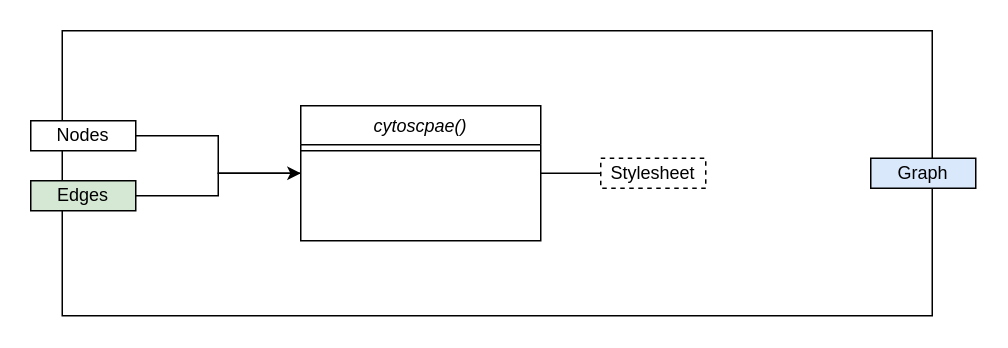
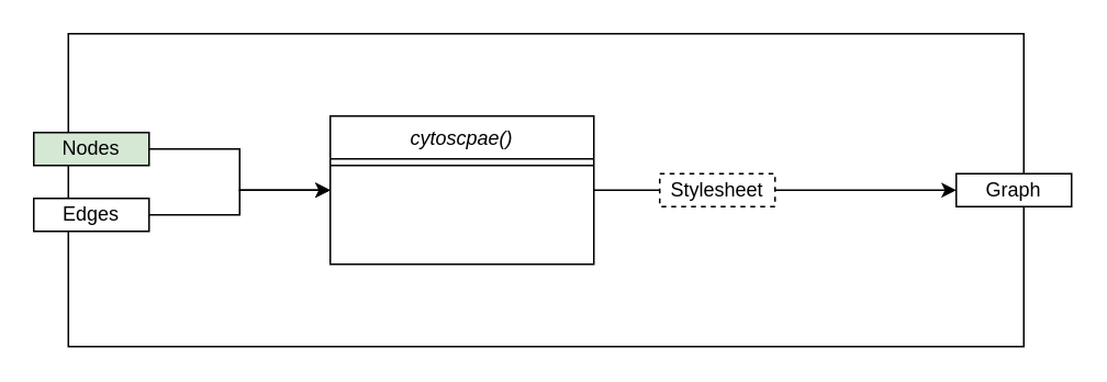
- <mxCell id="4" value="Nodes" style="rounded=0;whiteSpace=wrap;html=1;" vertex="1" parent="1"><mxGeometry x="20" y="80" width="70" height="20" as="geometry" /></mxCell>
+ <mxCell id="4" value="Nodes" style="rounded=0;whiteSpace=wrap;html=1;fillColor=#d5e8d4;" vertex="1" parent="1"><mxGeometry x="20" y="80" width="70" height="20" as="geometry" /></mxCell>
- <mxCell id="5" style="edgeStyle=orthogonalEdgeStyle;rounded=0;orthogonalLoop=1;jettySize=auto;html=1;entryX=0;entryY=0.5;entryDx=0;entryDy=0;endArrow=none;" edge="1" parent="1" source="6" target="8"><mxGeometry relative="1" as="geometry"><mxPoint x="160" y="140" as="targetPoint" /></mxGeometry></mxCell>
+ <mxCell id="5" style="edgeStyle=orthogonalEdgeStyle;rounded=0;orthogonalLoop=1;jettySize=auto;html=1;entryX=0;entryY=0.5;entryDx=0;entryDy=0;" edge="1" parent="1" source="6" target="8"><mxGeometry relative="1" as="geometry"><mxPoint x="160" y="140" as="targetPoint" /></mxGeometry></mxCell>
+ <mxCell id="10" style="edgeStyle=orthogonalEdgeStyle;rounded=0;orthogonalLoop=1;jettySize=auto;html=1;" edge="1" parent="1" source="11" target="12"><mxGeometry relative="1" as="geometry" /></mxCell>
- <mxCell id="12" value="Graph" style="rounded=0;whiteSpace=wrap;html=1;fillColor=#dae8fc;" vertex="1" parent="1"><mxGeometry x="580" y="105" width="70" height="20" as="geometry" /></mxCell>
+ <mxCell id="12" value="Graph" style="rounded=0;whiteSpace=wrap;html=1;" vertex="1" parent="1"><mxGeometry x="580" y="105" width="70" height="20" as="geometry" /></mxCell>
- <mxCell id="6" value="Edges" style="rounded=0;whiteSpace=wrap;html=1;fillColor=#d5e8d4;" vertex="1" parent="1"><mxGeometry x="20" y="120" width="70" height="20" as="geometry" /></mxCell>
+ <mxCell id="6" value="Edges" style="rounded=0;whiteSpace=wrap;html=1;" vertex="1" parent="1"><mxGeometry x="20" y="120" width="70" height="20" as="geometry" /></mxCell>
